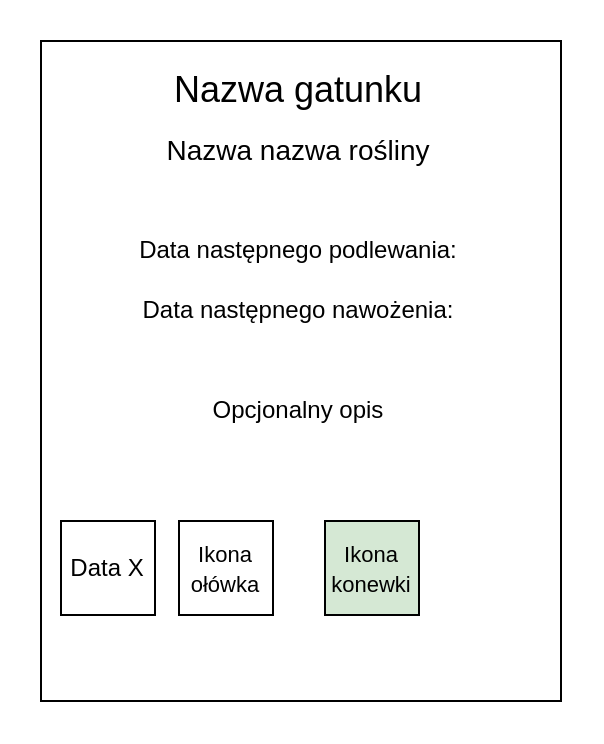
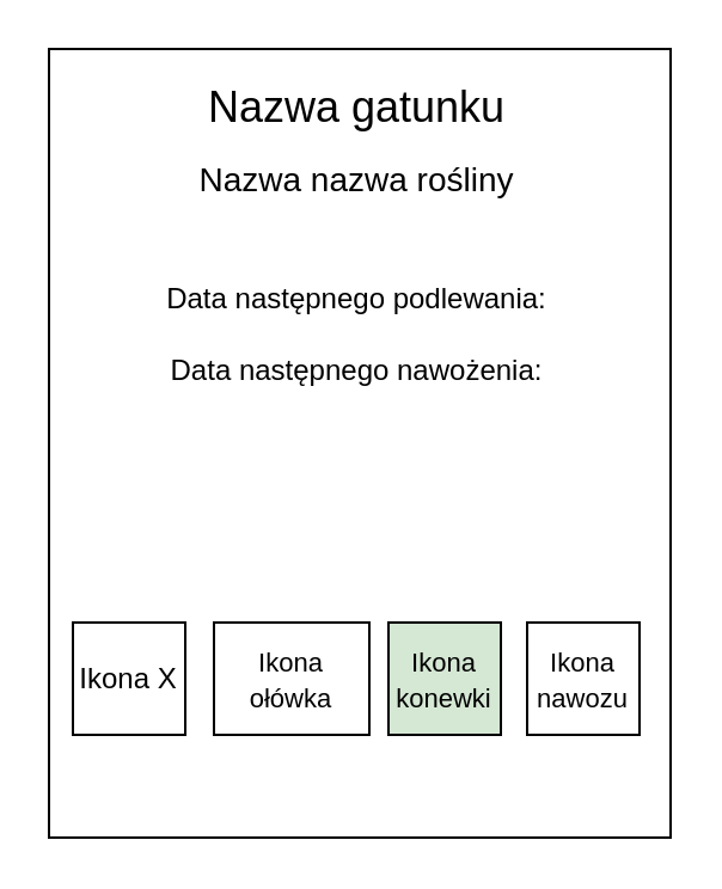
- <mxCell id="7" value="Opcjonalny opis" style="text;html=1;strokeColor=none;fillColor=none;align=center;verticalAlign=middle;whiteSpace=wrap;rounded=0;" vertex="1" parent="1"><mxGeometry x="89" y="190" width="120" height="30" as="geometry" /></mxCell>
- <mxCell id="9" value="&lt;font style=&quot;font-size: 11px;&quot;&gt;Ikona ołówka&lt;/font&gt;" style="rounded=0;whiteSpace=wrap;html=1;" vertex="1" parent="1"><mxGeometry x="89" y="260" width="47" height="47" as="geometry" /></mxCell>
+ <mxCell id="9" value="&lt;font style=&quot;font-size: 11px;&quot;&gt;Ikona ołówka&lt;/font&gt;" style="rounded=0;whiteSpace=wrap;html=1;" vertex="1" parent="1"><mxGeometry x="89" y="260" width="65" height="47" as="geometry" /></mxCell>
+ <mxCell id="11" value="&lt;font style=&quot;font-size: 11px;&quot;&gt;Ikona nawozu&lt;/font&gt;" style="rounded=0;whiteSpace=wrap;html=1;" vertex="1" parent="1"><mxGeometry x="220" y="260" width="47" height="47" as="geometry" /></mxCell>
- <mxCell id="8" value="Data X" style="rounded=0;whiteSpace=wrap;html=1;imageWidth=24;" vertex="1" parent="1"><mxGeometry x="30" y="260" width="47" height="47" as="geometry" /></mxCell>
+ <mxCell id="8" value="Ikona X" style="rounded=0;whiteSpace=wrap;html=1;imageWidth=24;" vertex="1" parent="1"><mxGeometry x="30" y="260" width="47" height="47" as="geometry" /></mxCell>
